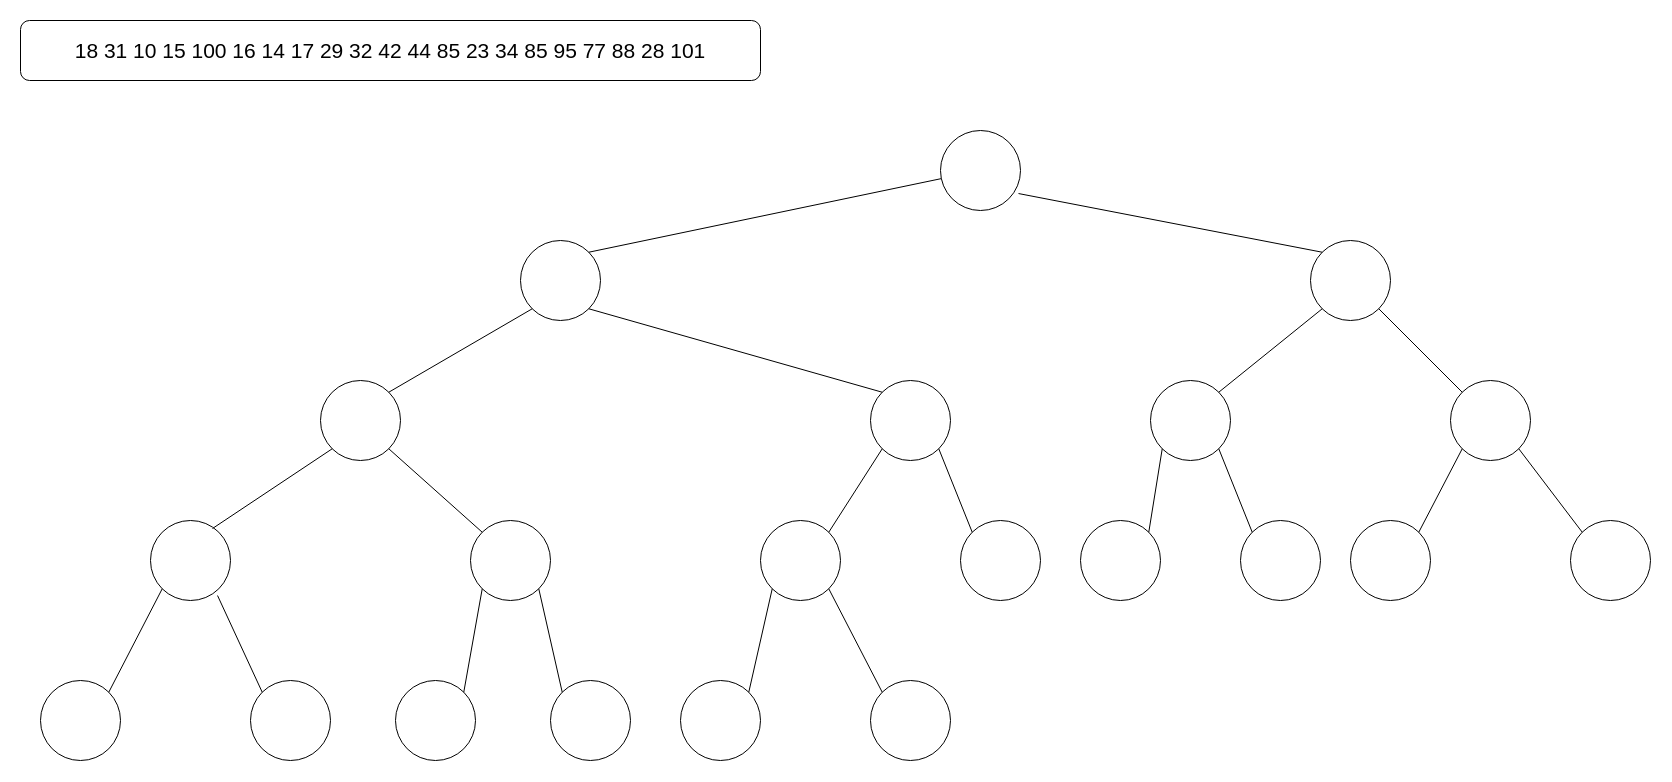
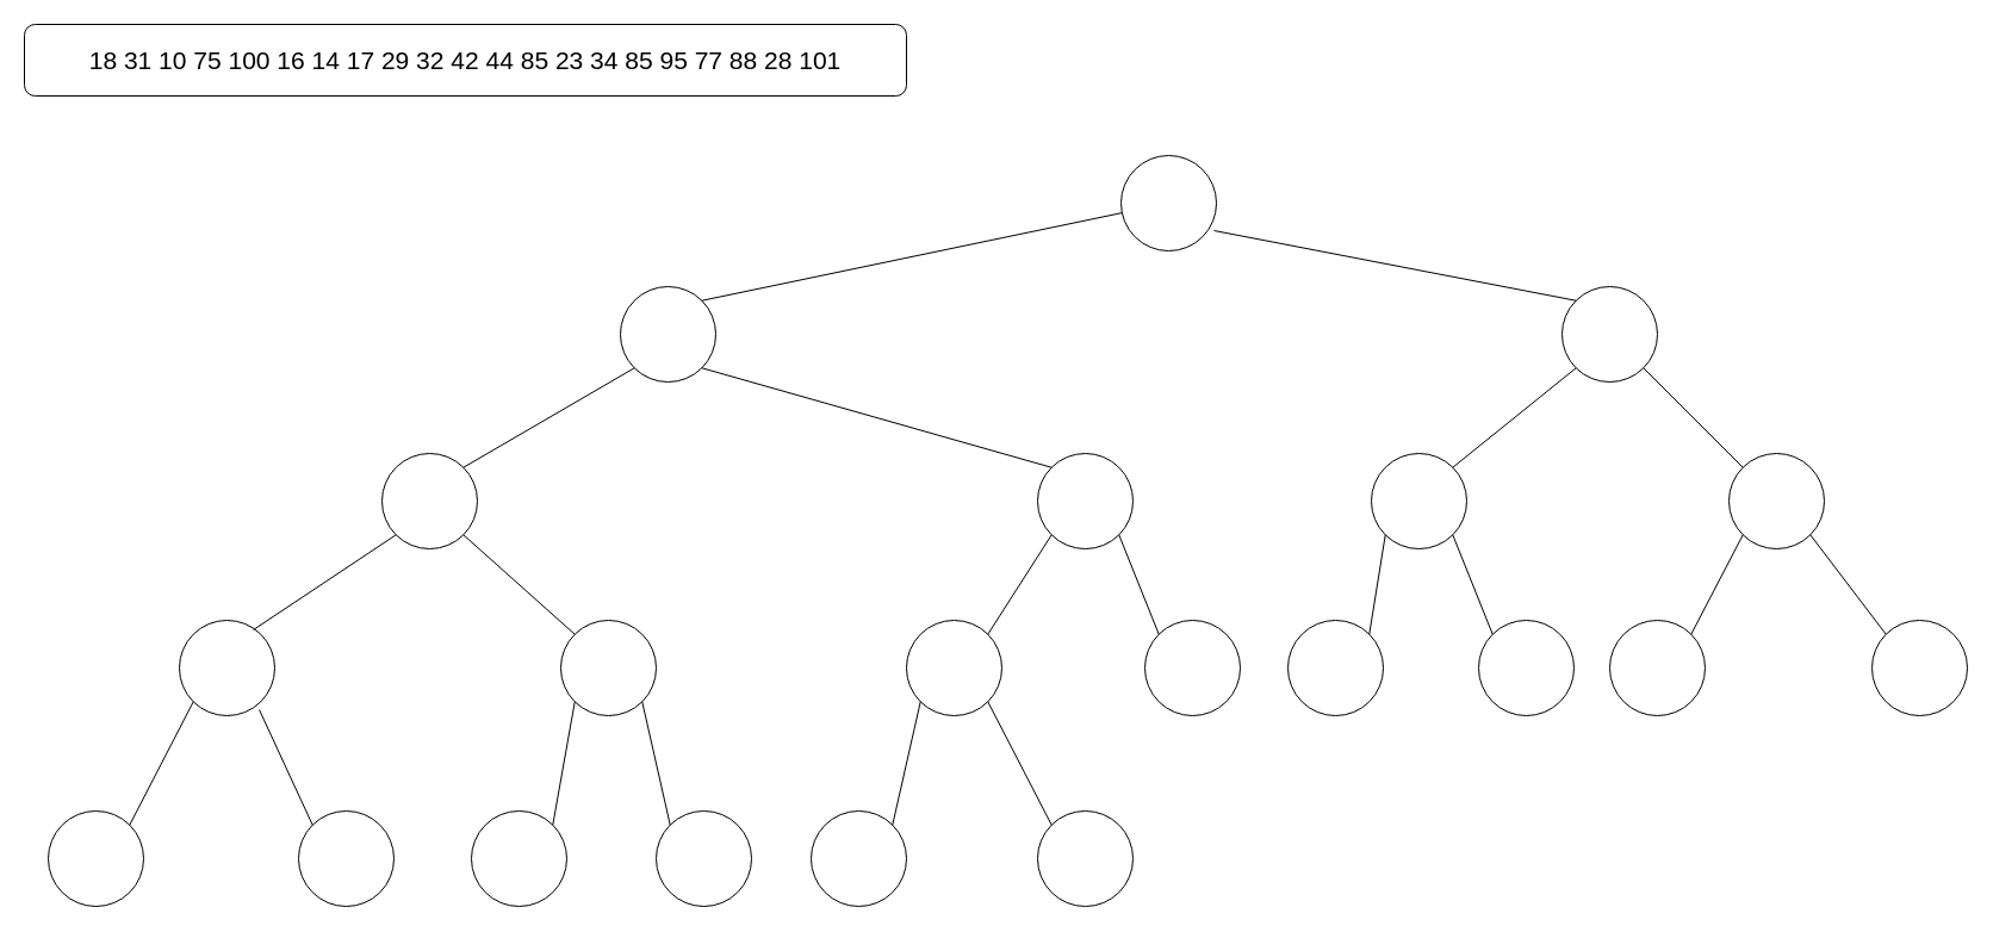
- <mxCell id="44" value="&lt;font style=&quot;font-size: 21px;&quot;&gt;18 31 10 15 100 16 14 17 29 32 42 44 85 23 34 85 95 77 88 28 101&lt;/font&gt;" style="text;html=1;align=center;verticalAlign=middle;whiteSpace=wrap;rounded=0;" vertex="1" parent="1"><mxGeometry x="20" y="20" width="740" height="60" as="geometry" /></mxCell>
+ <mxCell id="44" value="&lt;font style=&quot;font-size: 21px;&quot;&gt;18 31 10 75 100 16 14 17 29 32 42 44 85 23 34 85 95 77 88 28 101&lt;/font&gt;" style="text;html=1;align=center;verticalAlign=middle;whiteSpace=wrap;rounded=0;" vertex="1" parent="1"><mxGeometry x="20" y="20" width="740" height="60" as="geometry" /></mxCell>
